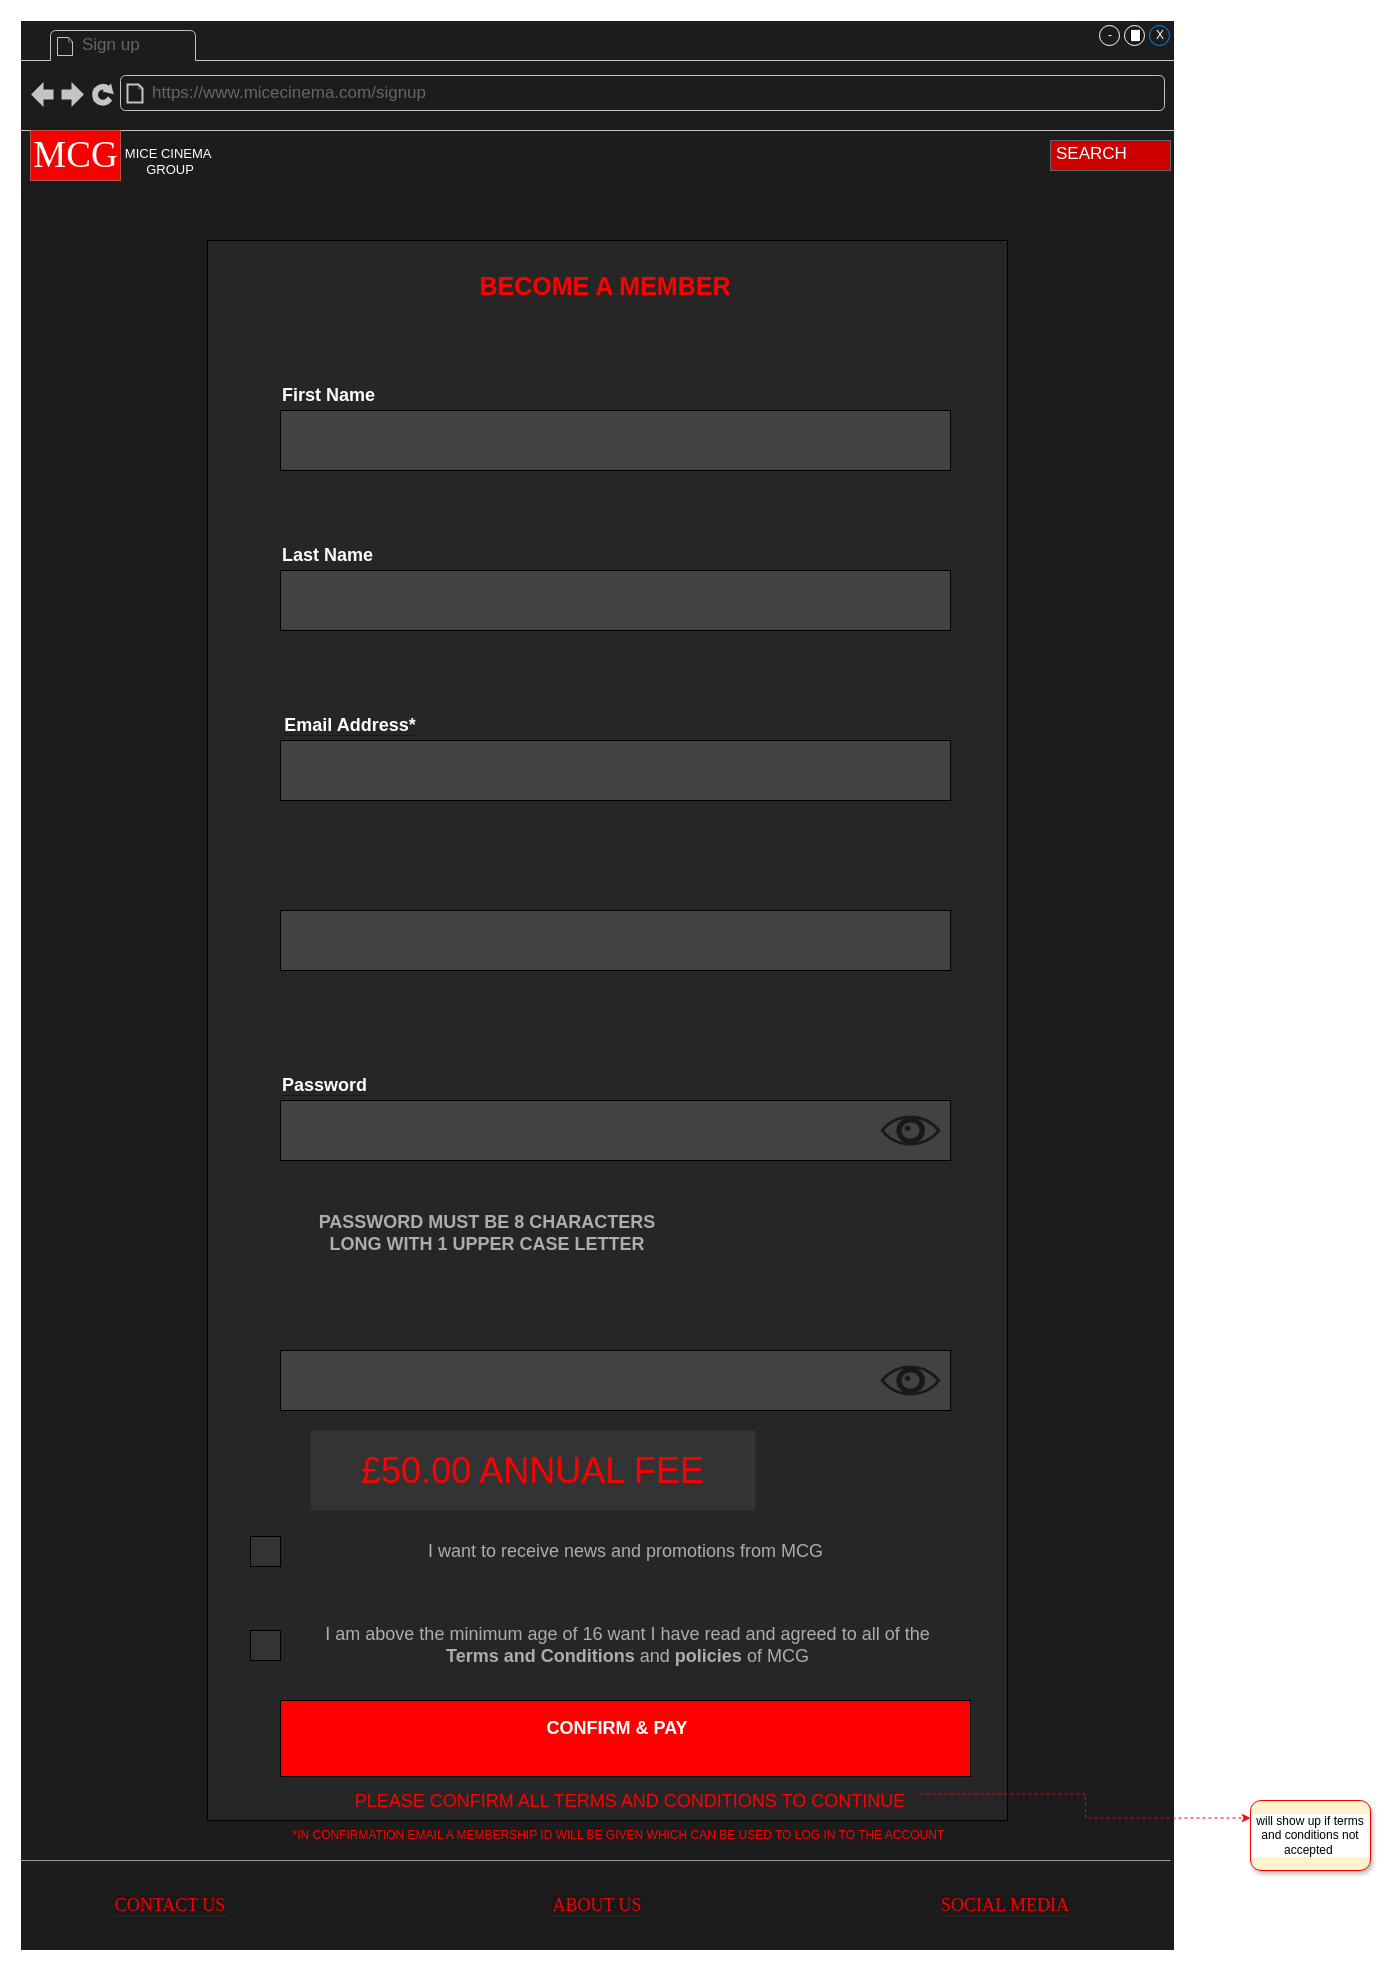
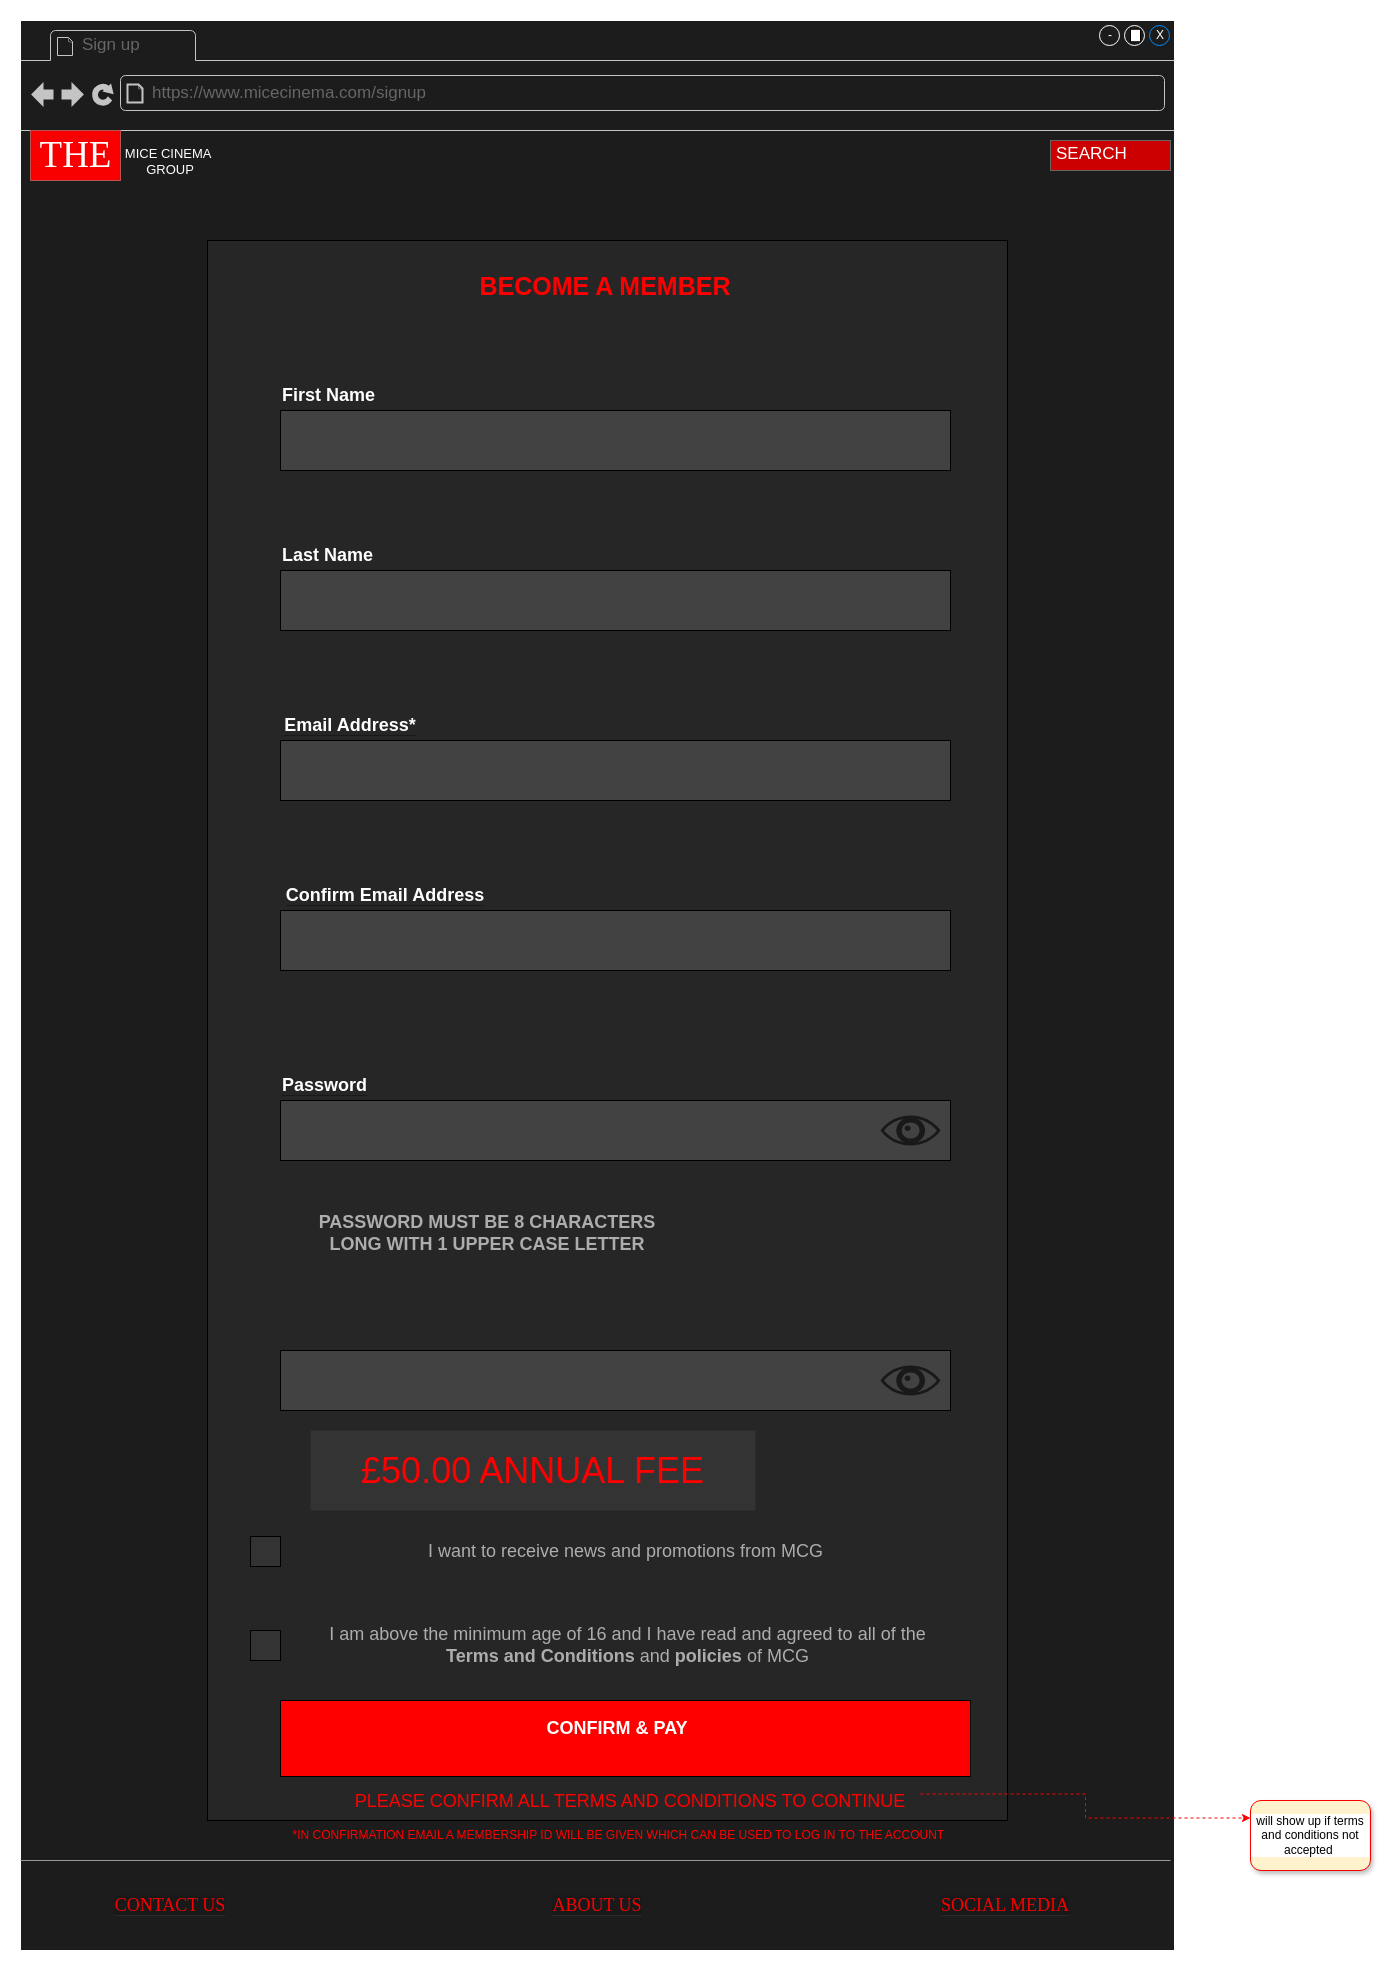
- <mxCell id="7" value="&lt;font color=&quot;#ffffff&quot;&gt;MCG&lt;/font&gt;" style="text;html=1;align=center;verticalAlign=middle;resizable=0;points=[];autosize=1;fontSize=37;fontFamily=Tahoma;fillColor=#F80000;strokeColor=#b85450;" vertex="1" parent="2"><mxGeometry x="10" y="110" width="90" height="50" as="geometry" /></mxCell>
+ <mxCell id="7" value="&lt;font color=&quot;#ffffff&quot;&gt;THE&lt;/font&gt;" style="text;html=1;align=center;verticalAlign=middle;resizable=0;points=[];autosize=1;fontSize=37;fontFamily=Tahoma;fillColor=#F80000;strokeColor=#b85450;" vertex="1" parent="2"><mxGeometry x="10" y="110" width="90" height="50" as="geometry" /></mxCell>
+ <mxCell id="27" value="&lt;b style=&quot;color: rgb(255 , 255 , 255) ; font-size: 18px ; background-color: rgb(38 , 38 , 38)&quot;&gt;Confirm Email Address&lt;/b&gt;" style="text;html=1;strokeColor=none;fillColor=none;align=center;verticalAlign=middle;whiteSpace=wrap;rounded=0;labelBackgroundColor=#191919;fontColor=#FF0000;" vertex="1" parent="2"><mxGeometry x="260" y="860" width="210" height="30" as="geometry" /></mxCell>
- <mxCell id="34" value="I am above the minimum age of 16 want I have read and agreed to all of the &lt;b&gt;Terms and Conditions&lt;/b&gt; and &lt;b&gt;policies&lt;/b&gt; of MCG" style="text;html=1;strokeColor=none;fillColor=none;align=center;verticalAlign=middle;whiteSpace=wrap;rounded=0;labelBackgroundColor=#262626;fontSize=18;fontColor=#ADADAD;" vertex="1" parent="2"><mxGeometry x="295" y="1590" width="625" height="70" as="geometry" /></mxCell>
+ <mxCell id="34" value="I am above the minimum age of 16 and I have read and agreed to all of the &lt;b&gt;Terms and Conditions&lt;/b&gt; and &lt;b&gt;policies&lt;/b&gt; of MCG" style="text;html=1;strokeColor=none;fillColor=none;align=center;verticalAlign=middle;whiteSpace=wrap;rounded=0;labelBackgroundColor=#262626;fontSize=18;fontColor=#ADADAD;" vertex="1" parent="2"><mxGeometry x="295" y="1590" width="625" height="70" as="geometry" /></mxCell>
